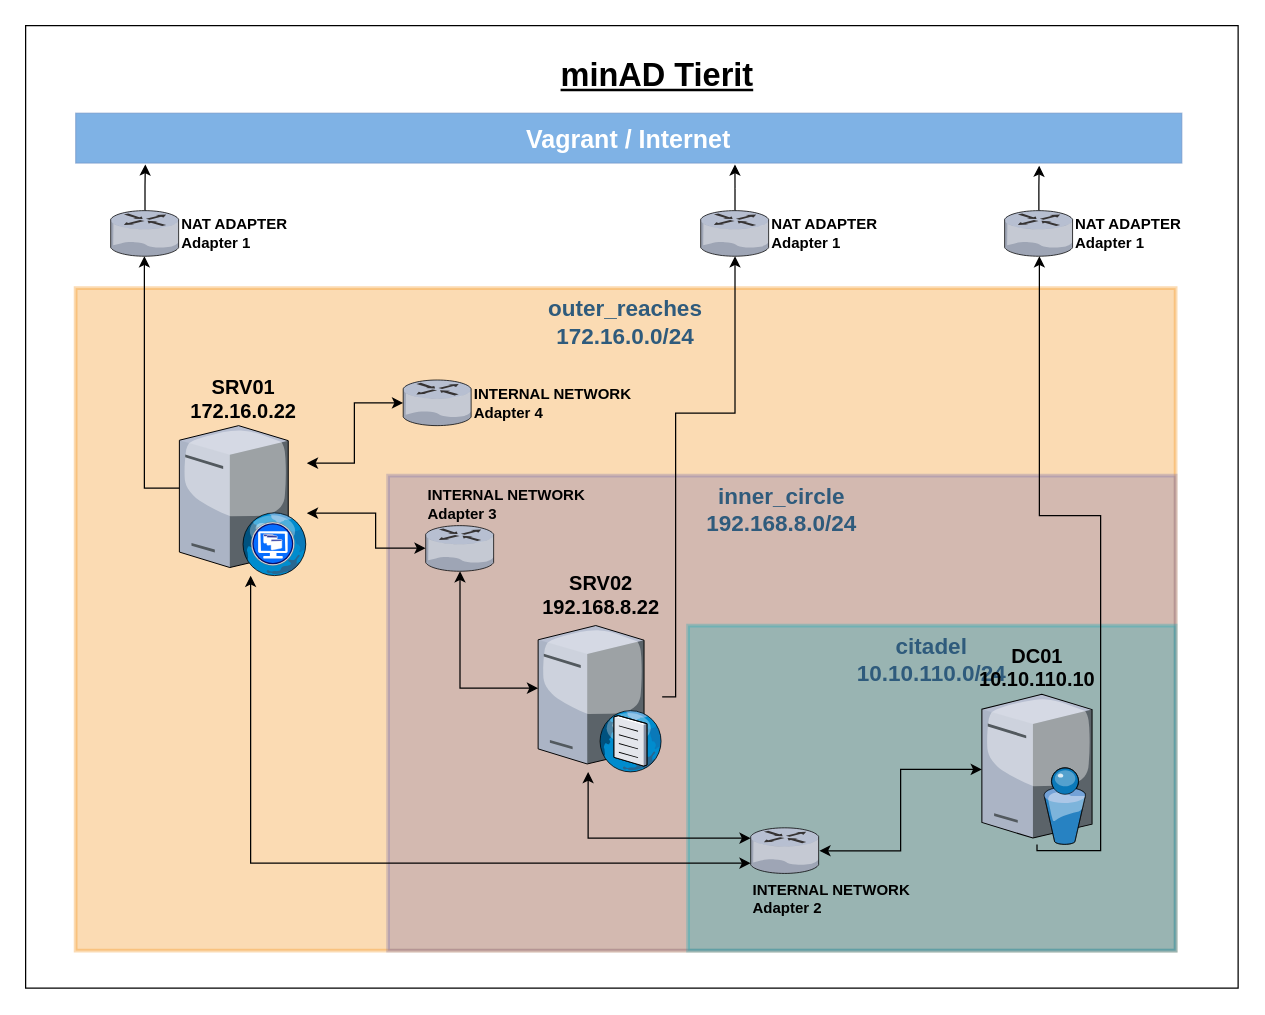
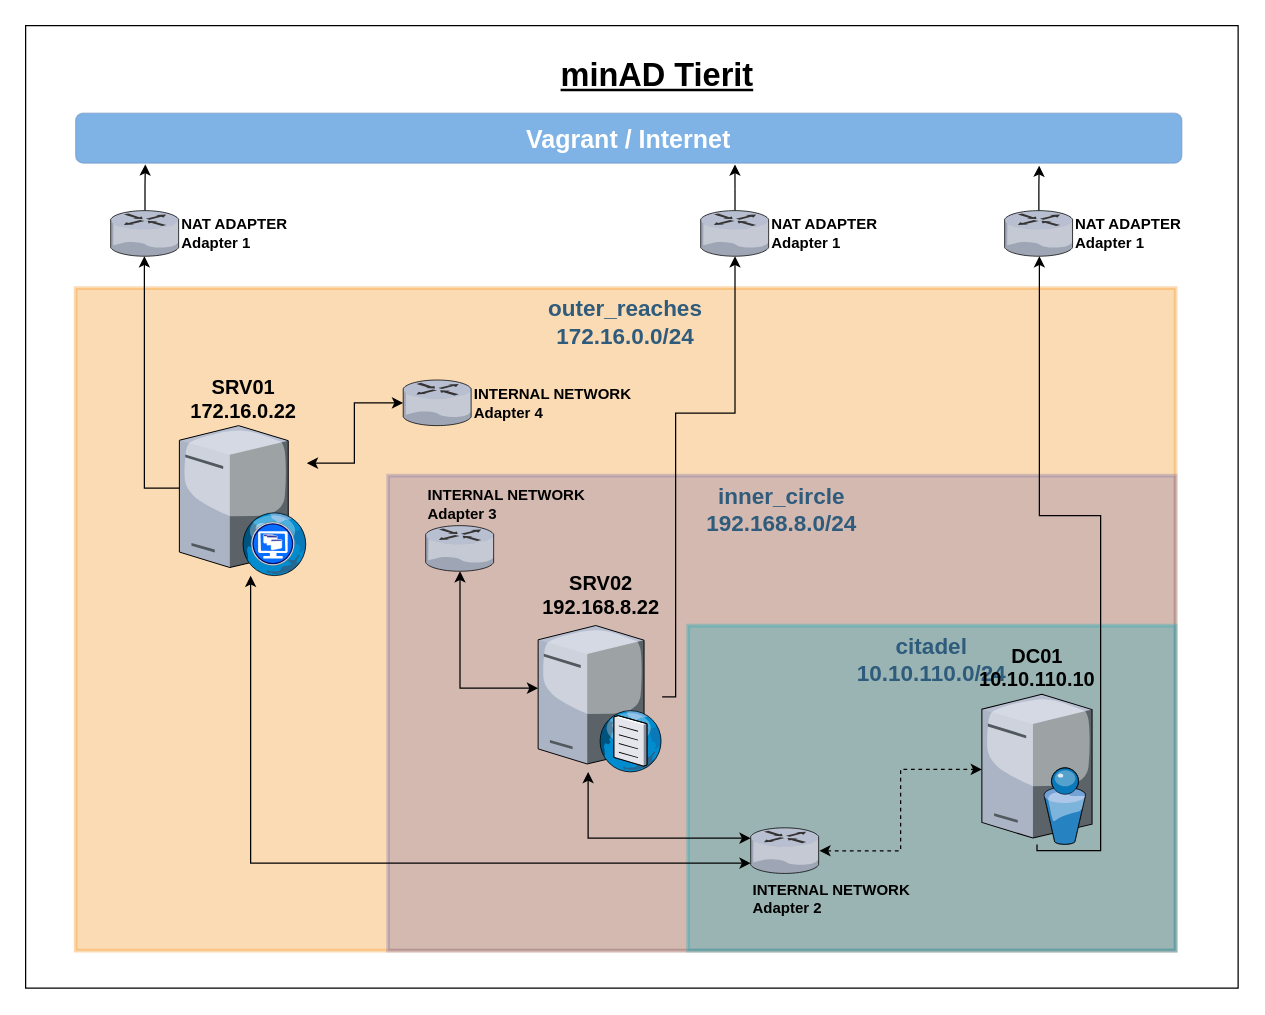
- <mxCell id="15" value="&lt;b&gt;&lt;font style=&quot;font-size: 20px&quot; color=&quot;#ffffff&quot;&gt;Vagrant / Internet&lt;/font&gt;&lt;/b&gt;" style="whiteSpace=wrap;html=1;strokeColor=#6c8ebf;fillColor=#0066CC;opacity=50;rounded=0;" vertex="1" parent="1"><mxGeometry x="60" y="90" width="885" height="40" as="geometry" /></mxCell>
+ <mxCell id="15" value="&lt;b&gt;&lt;font style=&quot;font-size: 20px&quot; color=&quot;#ffffff&quot;&gt;Vagrant / Internet&lt;/font&gt;&lt;/b&gt;" style="rounded=1;whiteSpace=wrap;html=1;strokeColor=#6c8ebf;fillColor=#0066CC;opacity=50;" vertex="1" parent="1"><mxGeometry x="60" y="90" width="885" height="40" as="geometry" /></mxCell>
- <mxCell id="12" style="edgeStyle=orthogonalEdgeStyle;rounded=0;orthogonalLoop=1;jettySize=auto;html=1;startArrow=classic;startFill=1;" edge="1" parent="1" source="14" target="26"><mxGeometry relative="1" as="geometry"><Array as="points"><mxPoint x="300" y="410" /><mxPoint x="300" y="438" /></Array></mxGeometry></mxCell>
- <mxCell id="23" style="edgeStyle=orthogonalEdgeStyle;rounded=0;orthogonalLoop=1;jettySize=auto;html=1;startArrow=classic;startFill=1;" edge="1" parent="1" source="24" target="8"><mxGeometry relative="1" as="geometry" /></mxCell>
+ <mxCell id="23" style="edgeStyle=orthogonalEdgeStyle;rounded=0;orthogonalLoop=1;jettySize=auto;html=1;startArrow=classic;startFill=1;dashed=1;" edge="1" parent="1" source="24" target="8"><mxGeometry relative="1" as="geometry" /></mxCell>
